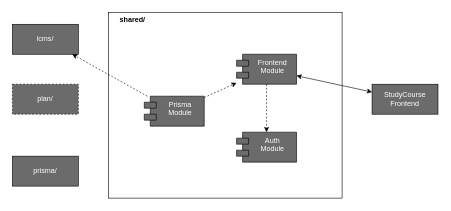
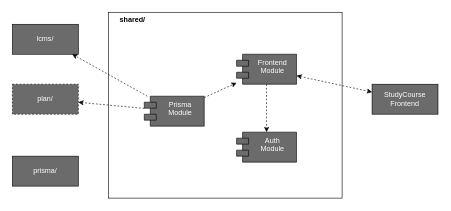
- <mxCell id="16" style="rounded=0;orthogonalLoop=1;jettySize=auto;html=1;startArrow=classic;startFill=1;" parent="1" source="8" target="13" edge="1"><mxGeometry relative="1" as="geometry" /></mxCell>
+ <mxCell id="16" style="rounded=0;orthogonalLoop=1;jettySize=auto;html=1;startArrow=classic;startFill=1;dashed=1;" parent="1" source="8" target="13" edge="1"><mxGeometry relative="1" as="geometry" /></mxCell>
+ <mxCell id="14" style="rounded=0;orthogonalLoop=1;jettySize=auto;html=1;dashed=1;" parent="1" source="6" target="12" edge="1"><mxGeometry relative="1" as="geometry" /></mxCell>
